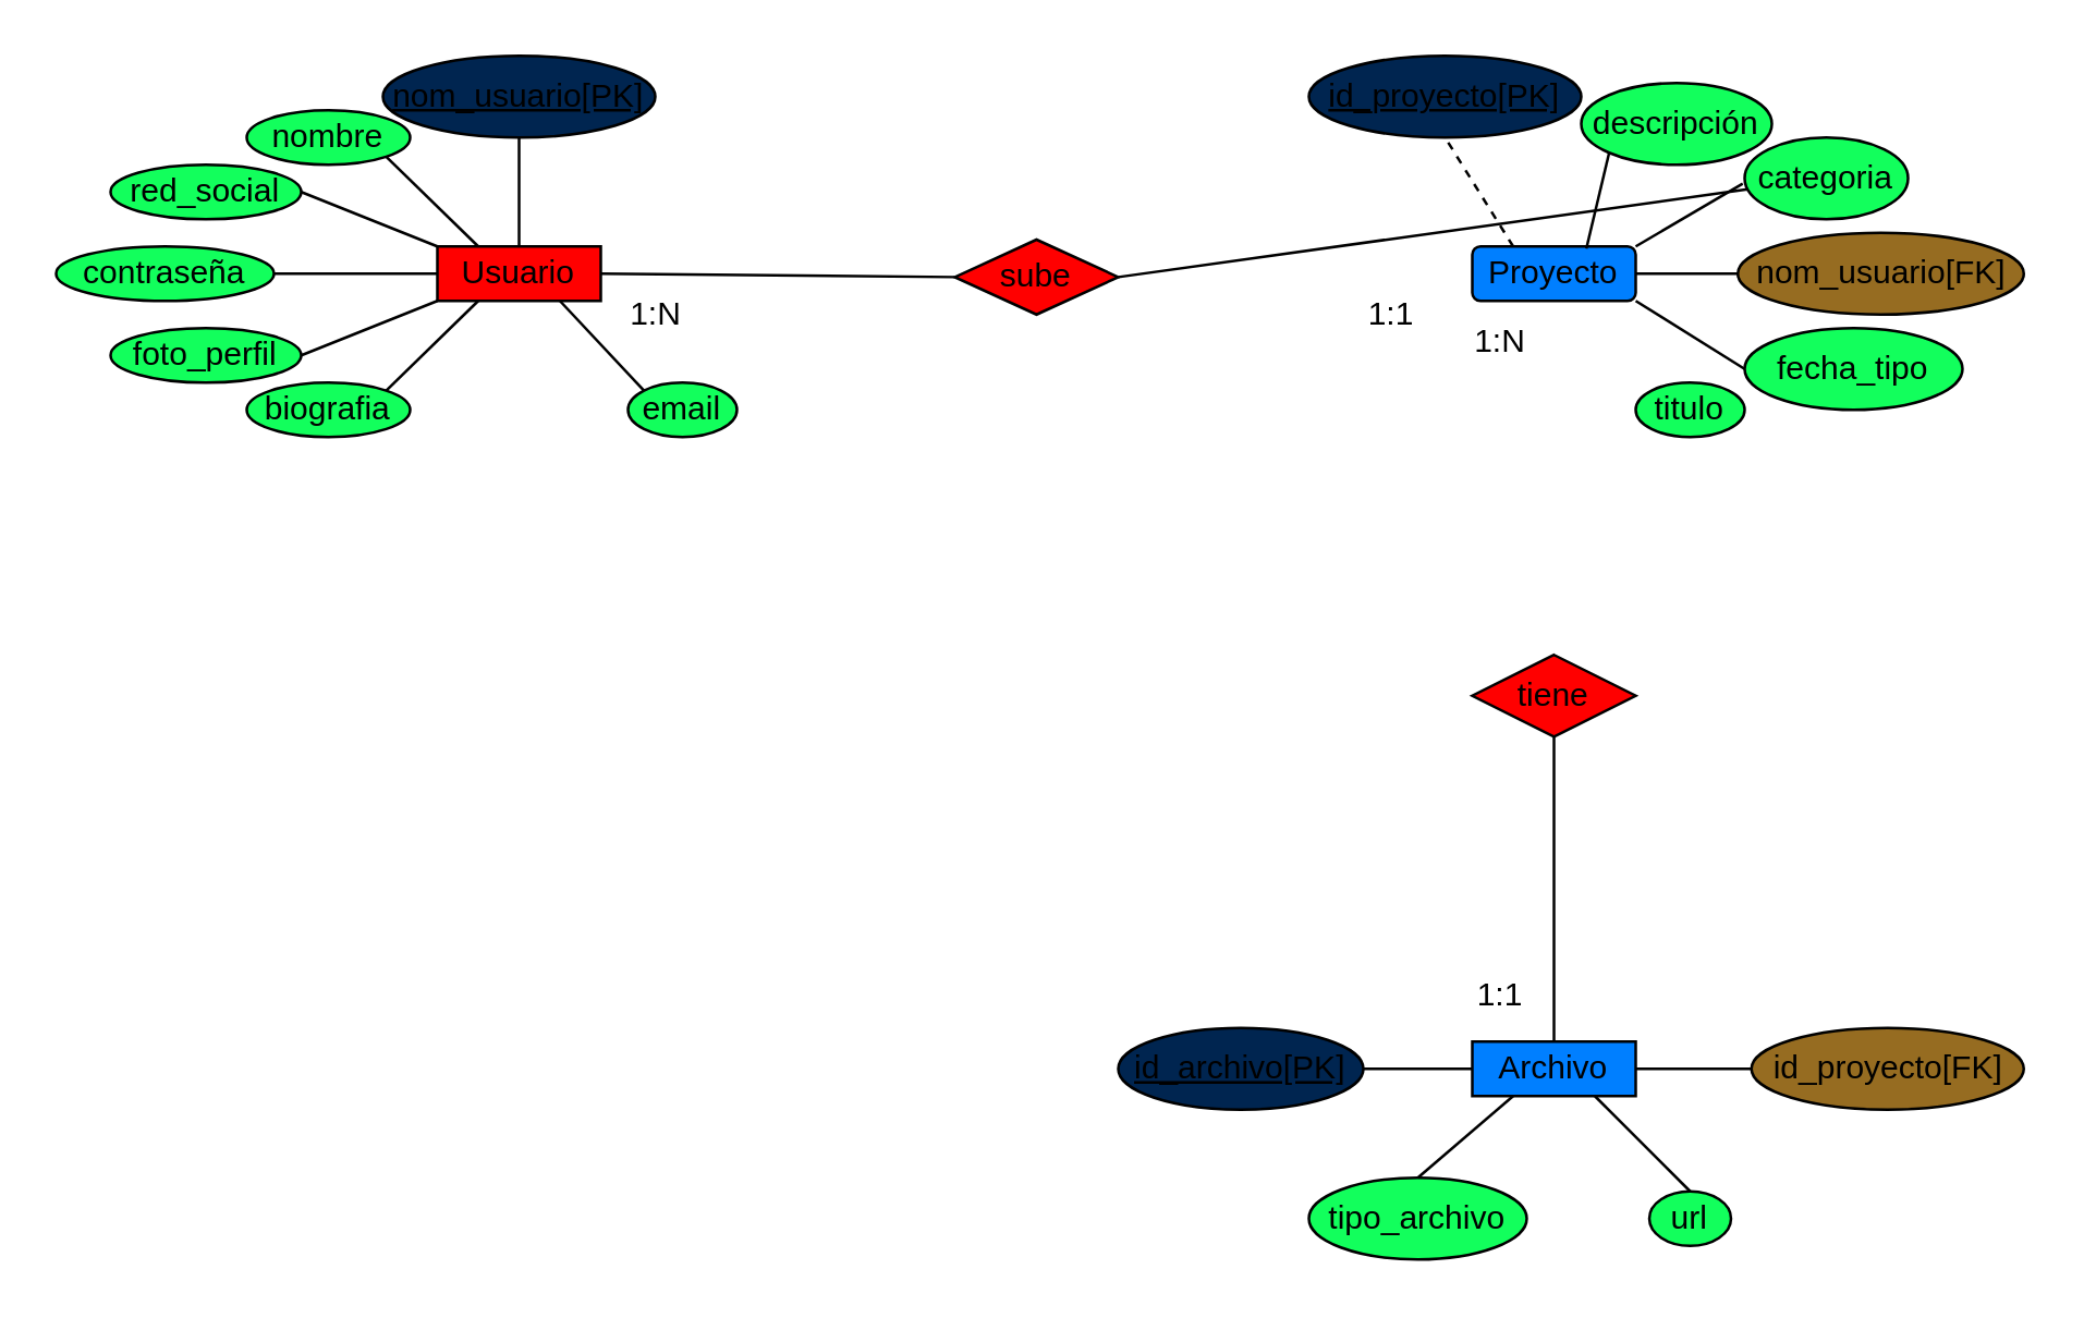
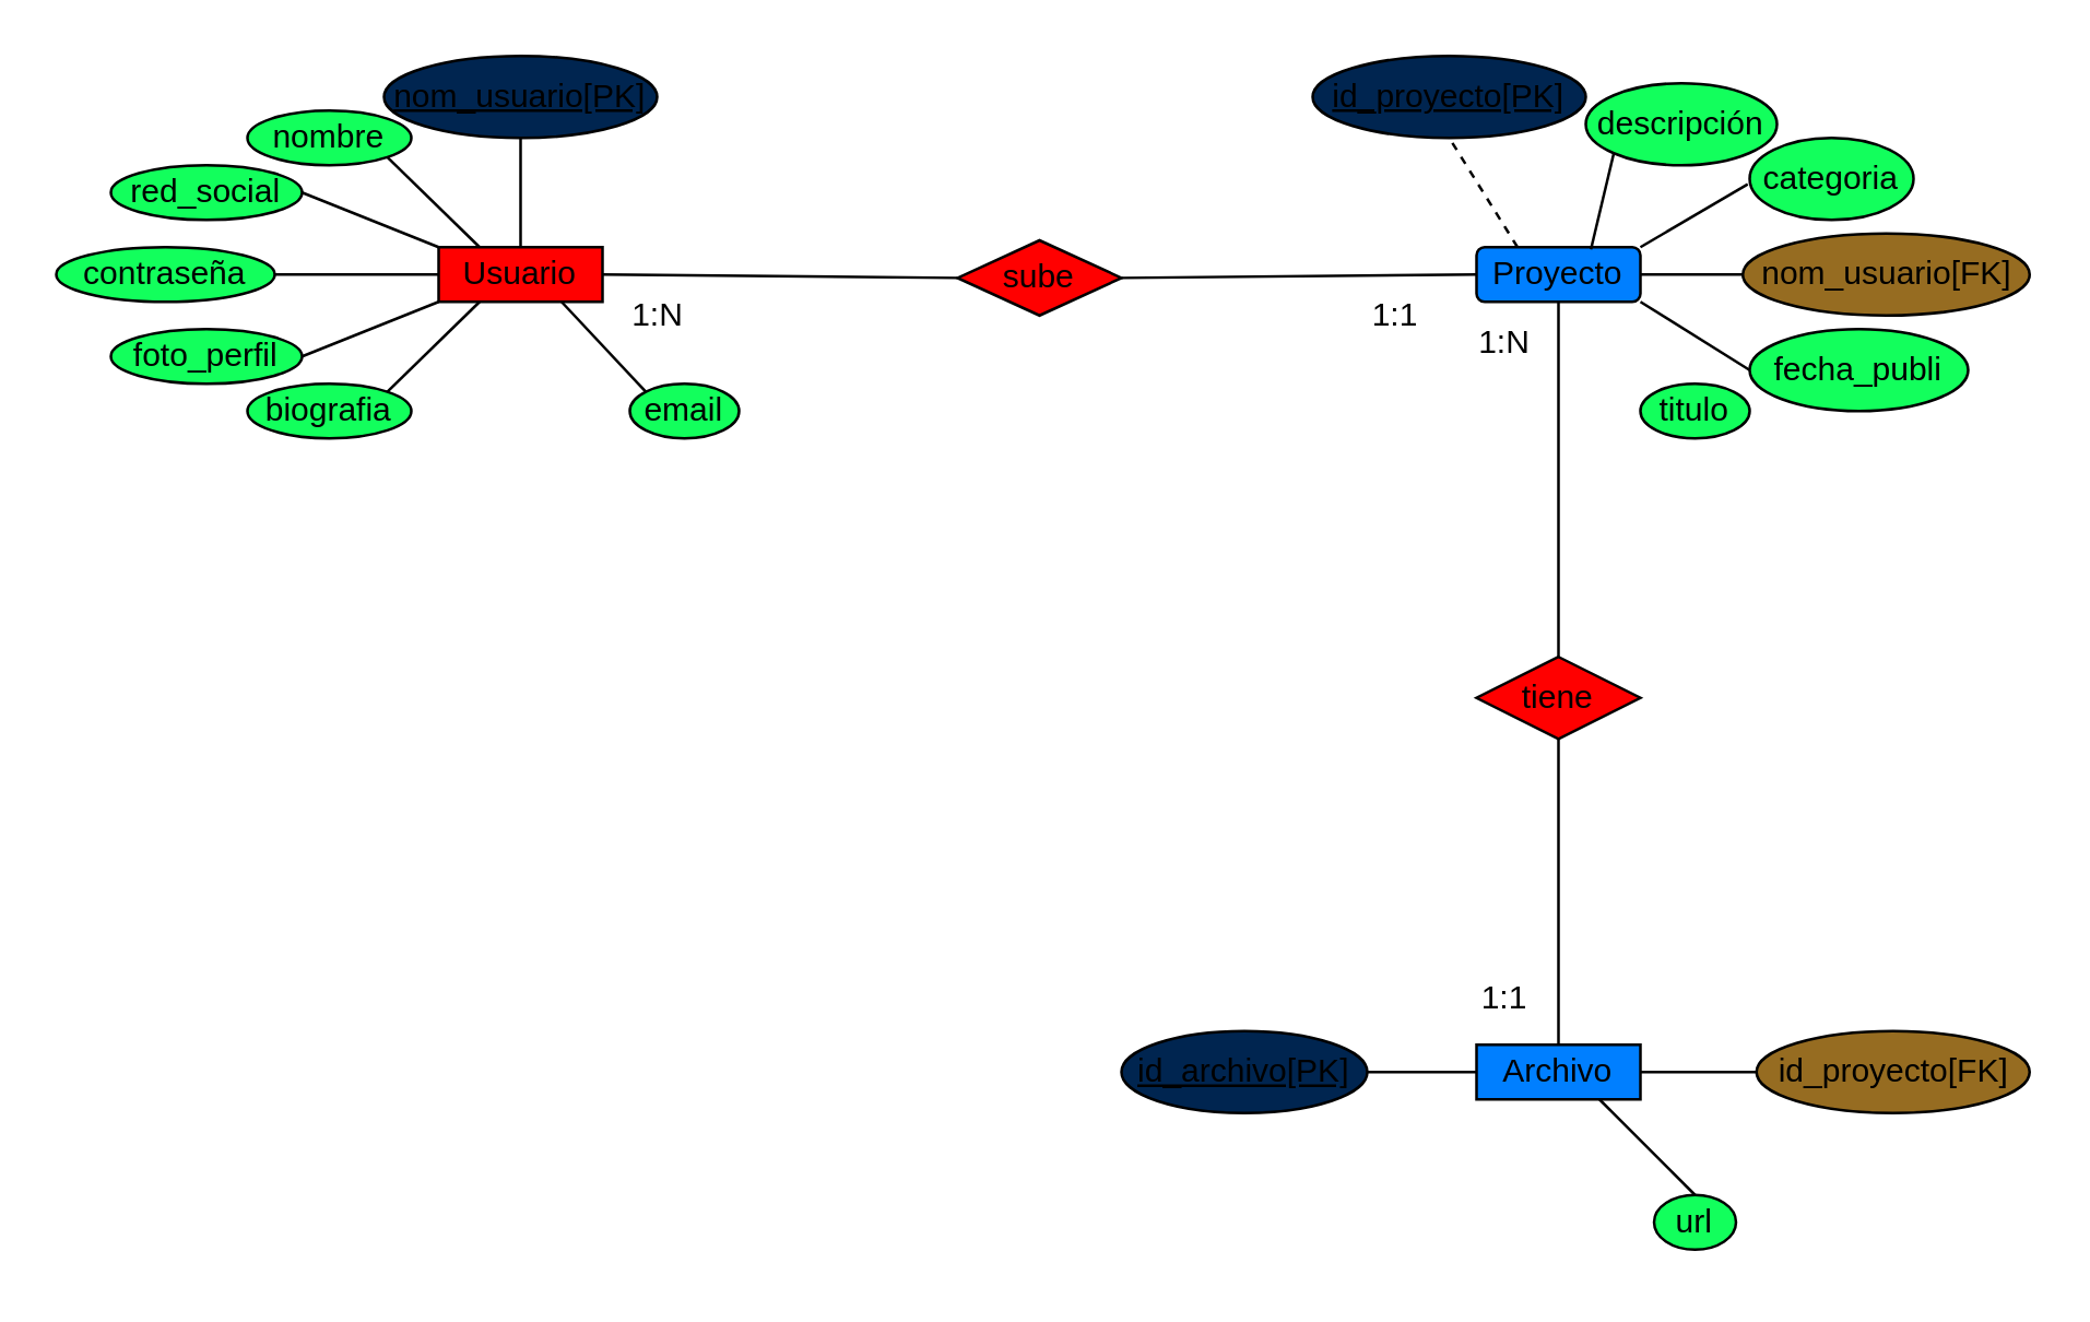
- <mxCell id="32" value="" style="endArrow=none;html=1;rounded=0;exitX=1;exitY=0.5;exitDx=0;exitDy=0;" parent="1" source="19" target="24" edge="1"><mxGeometry width="50" height="50" relative="1" as="geometry"><mxPoint x="380" y="110" as="sourcePoint" /><mxPoint x="430" y="60" as="targetPoint" /></mxGeometry></mxCell>
+ <mxCell id="32" value="" style="endArrow=none;html=1;rounded=0;exitX=1;exitY=0.5;exitDx=0;exitDy=0;entryX=0;entryY=0.5;entryDx=0;entryDy=0;" parent="1" source="19" target="3" edge="1"><mxGeometry width="50" height="50" relative="1" as="geometry"><mxPoint x="380" y="110" as="sourcePoint" /><mxPoint x="430" y="60" as="targetPoint" /></mxGeometry></mxCell>
- <mxCell id="25" value="fecha_tipo" style="ellipse;whiteSpace=wrap;html=1;fillColor=#12FF5C;" parent="1" vertex="1"><mxGeometry x="640" y="120" width="80" height="30" as="geometry" /></mxCell>
+ <mxCell id="25" value="fecha_publi" style="ellipse;whiteSpace=wrap;html=1;fillColor=#12FF5C;" parent="1" vertex="1"><mxGeometry x="640" y="120" width="80" height="30" as="geometry" /></mxCell>
+ <mxCell id="46" value="" style="endArrow=none;html=1;rounded=0;entryX=0.5;entryY=1;entryDx=0;entryDy=0;exitX=0.5;exitY=0;exitDx=0;exitDy=0;" parent="1" source="45" target="3" edge="1"><mxGeometry width="50" height="50" relative="1" as="geometry"><mxPoint x="520" y="210" as="sourcePoint" /><mxPoint x="590" y="180" as="targetPoint" /></mxGeometry></mxCell>
- <mxCell id="38" value="" style="endArrow=none;html=1;rounded=0;exitX=0.5;exitY=0;exitDx=0;exitDy=0;entryX=0.25;entryY=1;entryDx=0;entryDy=0;fillColor=#12FF5C;" parent="1" source="35" target="4" edge="1"><mxGeometry width="50" height="50" relative="1" as="geometry"><mxPoint x="500" y="452" as="sourcePoint" /><mxPoint x="550" y="402" as="targetPoint" /></mxGeometry></mxCell>
- <mxCell id="35" value="tipo_archivo" style="ellipse;whiteSpace=wrap;html=1;fillColor=#12FF5C;" parent="1" vertex="1"><mxGeometry x="480" y="432" width="80" height="30" as="geometry" /></mxCell>
